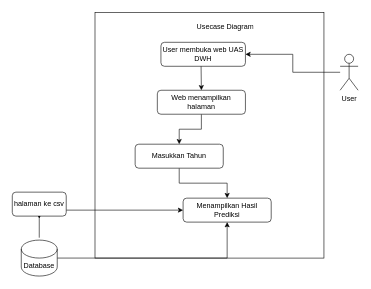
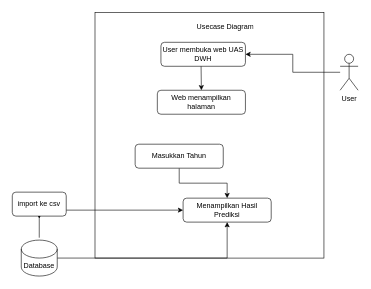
- <mxCell id="6" style="edgeStyle=orthogonalEdgeStyle;rounded=0;orthogonalLoop=1;jettySize=auto;html=1;entryX=0.5;entryY=0;entryDx=0;entryDy=0;" parent="1" source="7" target="10" edge="1"><mxGeometry relative="1" as="geometry" /></mxCell>
- <mxCell id="17" value="halaman ke csv" style="rounded=1;whiteSpace=wrap;html=1;" parent="1" vertex="1"><mxGeometry x="20" y="320" width="90" height="40" as="geometry" /></mxCell>
+ <mxCell id="17" value="import ke csv" style="rounded=1;whiteSpace=wrap;html=1;" parent="1" vertex="1"><mxGeometry x="20" y="320" width="90" height="40" as="geometry" /></mxCell>
